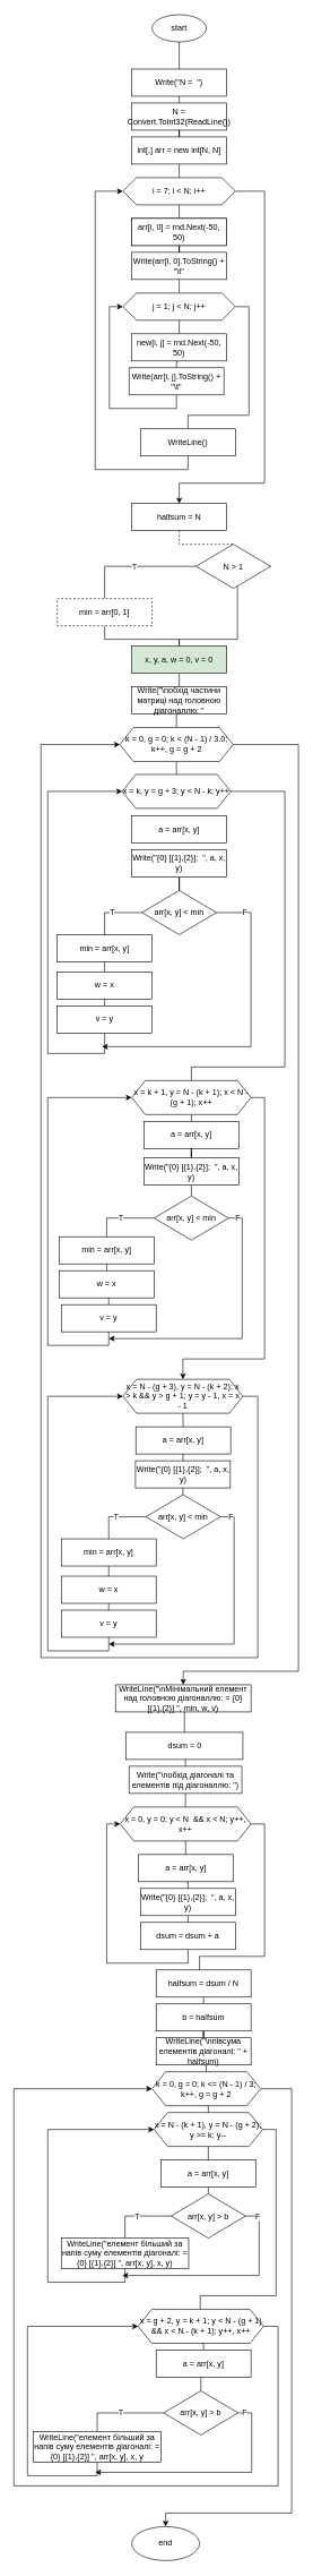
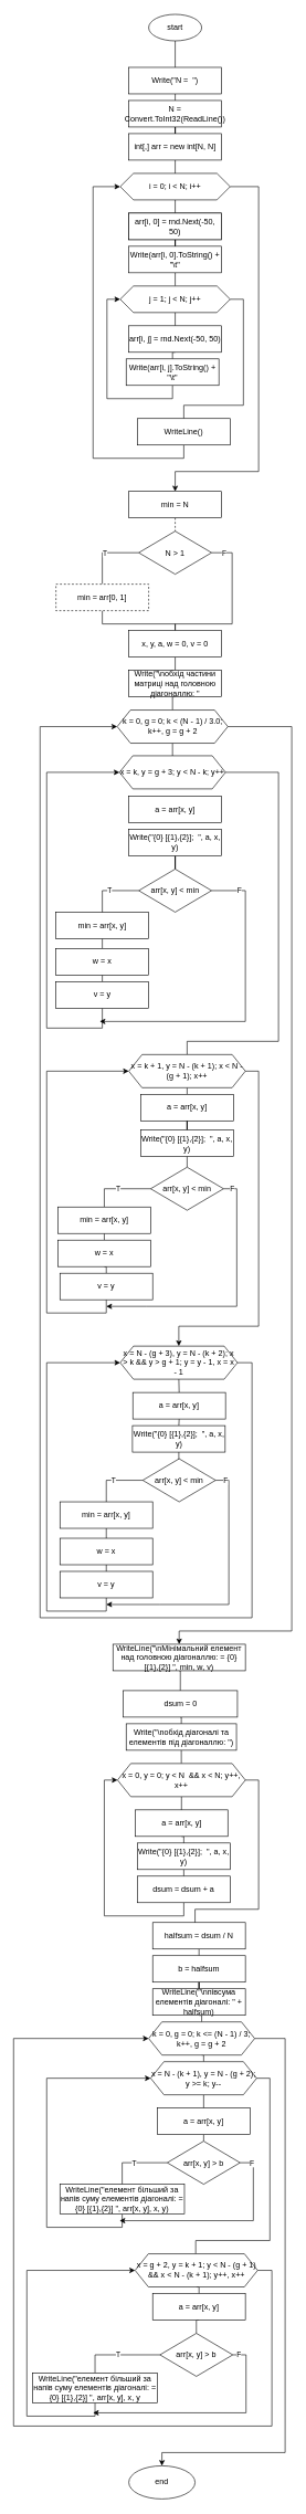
- <mxCell id="12" value="i = 7; i &lt; N; i++" style="shape=hexagon;perimeter=hexagonPerimeter2;whiteSpace=wrap;html=1;fixedSize=1;strokeWidth=1;" vertex="1" parent="1"><mxGeometry x="181" y="260" width="166" height="40" as="geometry" /></mxCell>
+ <mxCell id="12" value="i = 0; i &lt; N; i++" style="shape=hexagon;perimeter=hexagonPerimeter2;whiteSpace=wrap;html=1;fixedSize=1;strokeWidth=1;" vertex="1" parent="1"><mxGeometry x="181" y="260" width="166" height="40" as="geometry" /></mxCell>
- <mxCell id="22" value="new[i, j] = rnd.Next(-50, 50)" style="rounded=0;whiteSpace=wrap;html=1;strokeWidth=1;" vertex="1" parent="1"><mxGeometry x="194" y="490" width="140" height="40" as="geometry" /></mxCell>
+ <mxCell id="22" value="arr[i, j] = rnd.Next(-50, 50)" style="rounded=0;whiteSpace=wrap;html=1;strokeWidth=1;" vertex="1" parent="1"><mxGeometry x="194" y="490" width="140" height="40" as="geometry" /></mxCell>
- <mxCell id="31" value="halfsum = N" style="rounded=0;whiteSpace=wrap;html=1;strokeWidth=1;" vertex="1" parent="1"><mxGeometry x="194" y="740" width="140" height="40" as="geometry" /></mxCell>
+ <mxCell id="31" value="min = N" style="rounded=0;whiteSpace=wrap;html=1;strokeWidth=1;" vertex="1" parent="1"><mxGeometry x="194" y="740" width="140" height="40" as="geometry" /></mxCell>
- <mxCell id="29" value="N &gt; 1" style="rhombus;whiteSpace=wrap;html=1;strokeWidth=1;" vertex="1" parent="1"><mxGeometry x="289" y="800" width="110" height="65" as="geometry" /></mxCell>
+ <mxCell id="29" value="N &gt; 1" style="rhombus;whiteSpace=wrap;html=1;strokeWidth=1;" vertex="1" parent="1"><mxGeometry x="209" y="800" width="110" height="65" as="geometry" /></mxCell>
- <mxCell id="35" value="x, y, a, w = 0, v = 0" style="rounded=0;whiteSpace=wrap;html=1;strokeWidth=1;fillColor=#d5e8d4;" vertex="1" parent="1"><mxGeometry x="194" y="950" width="140" height="40" as="geometry" /></mxCell>
+ <mxCell id="35" value="x, y, a, w = 0, v = 0" style="rounded=0;whiteSpace=wrap;html=1;strokeWidth=1;" vertex="1" parent="1"><mxGeometry x="194" y="950" width="140" height="40" as="geometry" /></mxCell>
